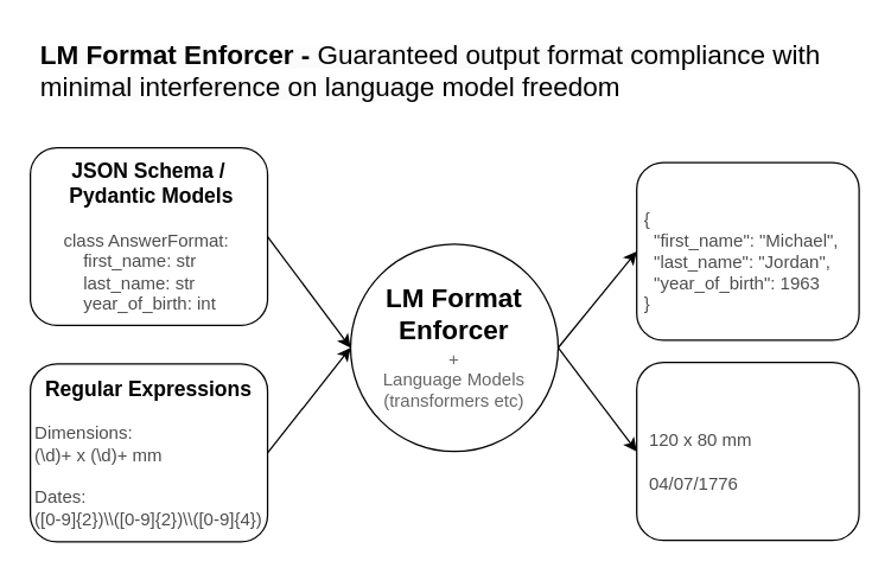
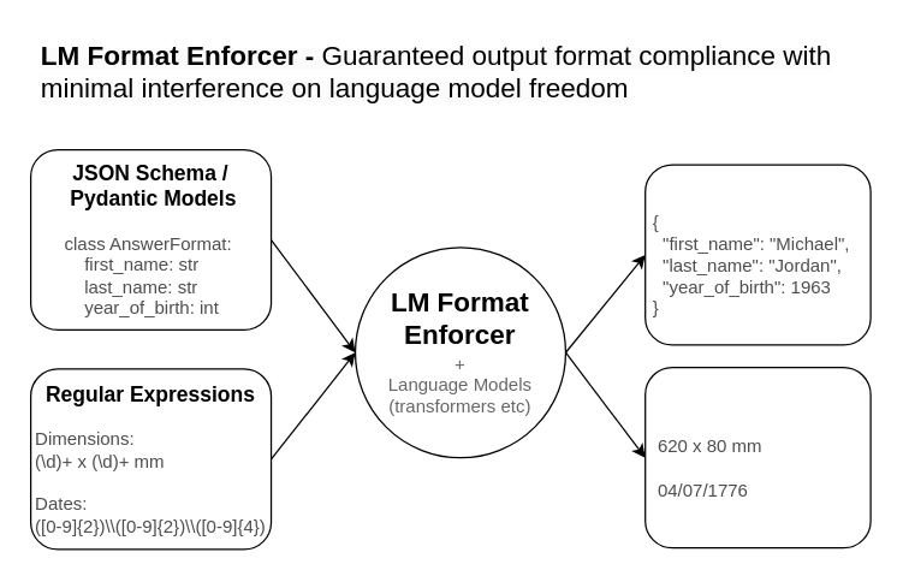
- <mxCell id="10" value="&lt;font color=&quot;#4d4d4d&quot;&gt;&lt;br&gt;&amp;nbsp; 120 x 80 mm&lt;br&gt;&lt;br&gt;&amp;nbsp; 04/07/1776&lt;/font&gt;" style="rounded=1;whiteSpace=wrap;html=1;align=left;" vertex="1" parent="1"><mxGeometry x="429" y="244" width="150" height="120" as="geometry" /></mxCell>
+ <mxCell id="10" value="&lt;font color=&quot;#4d4d4d&quot;&gt;&lt;br&gt;&amp;nbsp; 620 x 80 mm&lt;br&gt;&lt;br&gt;&amp;nbsp; 04/07/1776&lt;/font&gt;" style="rounded=1;whiteSpace=wrap;html=1;align=left;" vertex="1" parent="1"><mxGeometry x="429" y="244" width="150" height="120" as="geometry" /></mxCell>
